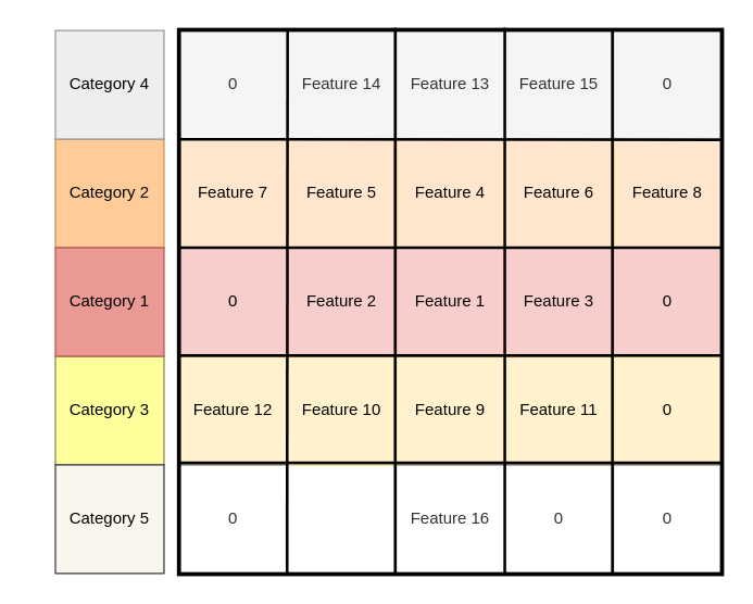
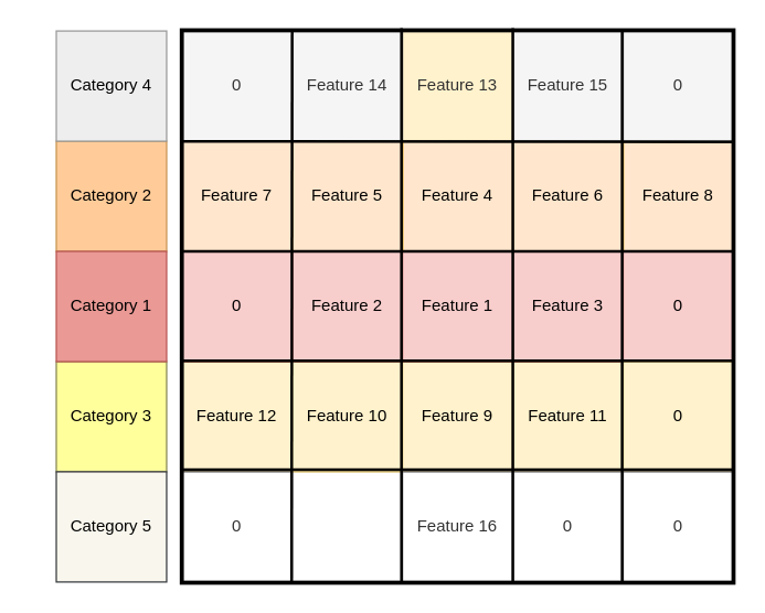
- <mxCell id="26" value="Feature 13" style="rounded=0;whiteSpace=wrap;html=1;fillColor=#f5f5f5;fontColor=#333333;strokeColor=#666666;" parent="1" vertex="1"><mxGeometry x="291" y="22" width="80" height="80" as="geometry" /></mxCell>
+ <mxCell id="26" value="Feature 13" style="rounded=0;whiteSpace=wrap;html=1;fillColor=#fff2cc;fontColor=#333333;strokeColor=#666666;" parent="1" vertex="1"><mxGeometry x="291" y="22" width="80" height="80" as="geometry" /></mxCell>
